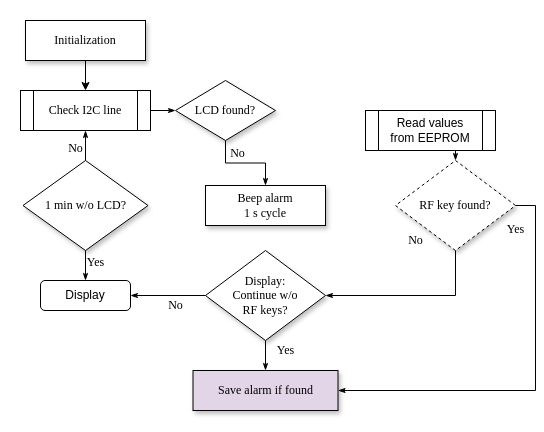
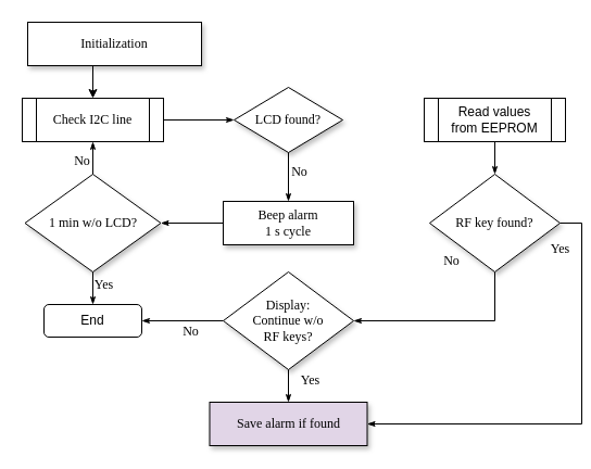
- <mxCell id="2" value="Initialization" style="rounded=0;whiteSpace=wrap;html=1;shadow=1;labelBackgroundColor=none;strokeColor=#000000;strokeWidth=1;fillColor=#ffffff;fontFamily=Verdana;fontSize=12;fontColor=#000000;align=center;" parent="1" vertex="1"><mxGeometry x="25" y="20" width="120" height="40" as="geometry" /></mxCell>
+ <mxCell id="2" value="Initialization" style="rounded=0;whiteSpace=wrap;html=1;shadow=1;labelBackgroundColor=none;strokeColor=#000000;strokeWidth=1;fillColor=#ffffff;fontFamily=Verdana;fontSize=12;fontColor=#000000;align=center;" parent="1" vertex="1"><mxGeometry x="25" y="20" width="160" height="40" as="geometry" /></mxCell>
- <mxCell id="3" value="LCD found?" style="rhombus;whiteSpace=wrap;html=1;rounded=0;shadow=1;labelBackgroundColor=none;strokeColor=#000000;strokeWidth=1;fillColor=#ffffff;fontFamily=Verdana;fontSize=12;fontColor=#000000;align=center;" parent="1" vertex="1"><mxGeometry x="175" y="80" width="100" height="60" as="geometry" /></mxCell>
+ <mxCell id="3" value="LCD found?" style="rhombus;whiteSpace=wrap;html=1;rounded=0;shadow=1;labelBackgroundColor=none;strokeColor=#000000;strokeWidth=1;fillColor=#ffffff;fontFamily=Verdana;fontSize=12;fontColor=#000000;align=center;" parent="1" vertex="1"><mxGeometry x="215" y="80" width="100" height="60" as="geometry" /></mxCell>
- <mxCell id="7" value="&lt;div style=&quot;font-size: 12px;&quot;&gt;&lt;font style=&quot;font-size: 12px;&quot;&gt;Read values&lt;/font&gt;&lt;/div&gt;&lt;div style=&quot;font-size: 12px;&quot;&gt;&lt;font style=&quot;font-size: 12px;&quot;&gt;from EEPROM&lt;br style=&quot;font-size: 12px;&quot;&gt;&lt;/font&gt;&lt;/div&gt;" style="shape=process;whiteSpace=wrap;html=1;backgroundOutline=1;fontSize=12;" parent="1" vertex="1"><mxGeometry x="365" y="110" width="130" height="40" as="geometry" /></mxCell>
+ <mxCell id="7" value="&lt;div style=&quot;font-size: 12px;&quot;&gt;&lt;font style=&quot;font-size: 12px;&quot;&gt;Read values&lt;/font&gt;&lt;/div&gt;&lt;div style=&quot;font-size: 12px;&quot;&gt;&lt;font style=&quot;font-size: 12px;&quot;&gt;from EEPROM&lt;br style=&quot;font-size: 12px;&quot;&gt;&lt;/font&gt;&lt;/div&gt;" style="shape=process;whiteSpace=wrap;html=1;backgroundOutline=1;fontSize=12;" parent="1" vertex="1"><mxGeometry x="390" y="90" width="130" height="40" as="geometry" /></mxCell>
+ <mxCell id="16" value="" style="edgeStyle=orthogonalEdgeStyle;rounded=0;html=1;labelBackgroundColor=none;startSize=5;endArrow=classicThin;endFill=1;endSize=5;jettySize=auto;orthogonalLoop=1;strokeColor=#000000;strokeWidth=1;fontFamily=Verdana;fontSize=12;fontColor=#000000;entryX=1;entryY=0.5;entryDx=0;entryDy=0;exitX=0;exitY=0.5;exitDx=0;exitDy=0;" edge="1" parent="1" source="4" target="10"><mxGeometry x="0.012" y="10" relative="1" as="geometry"><mxPoint as="offset" /><mxPoint x="310.069" y="360.103" as="sourcePoint" /><mxPoint x="310.069" y="384.931" as="targetPoint" /></mxGeometry></mxCell>
- <mxCell id="8" value="RF key found?" style="rhombus;whiteSpace=wrap;html=1;rounded=0;shadow=1;labelBackgroundColor=none;strokeColor=#000000;strokeWidth=1;fillColor=#ffffff;fontFamily=Verdana;fontSize=12;fontColor=#000000;align=center;dashed=1;" parent="1" vertex="1"><mxGeometry x="395" y="160" width="120" height="90" as="geometry" /></mxCell>
+ <mxCell id="8" value="RF key found?" style="rhombus;whiteSpace=wrap;html=1;rounded=0;shadow=1;labelBackgroundColor=none;strokeColor=#000000;strokeWidth=1;fillColor=#ffffff;fontFamily=Verdana;fontSize=12;fontColor=#000000;align=center;" parent="1" vertex="1"><mxGeometry x="395" y="160" width="120" height="90" as="geometry" /></mxCell>
- <mxCell id="13" value="Display" style="rounded=1;whiteSpace=wrap;html=1;fontSize=12;" parent="1" vertex="1"><mxGeometry x="40" y="280" width="90" height="30" as="geometry" /></mxCell>
+ <mxCell id="13" value="End" style="rounded=1;whiteSpace=wrap;html=1;fontSize=12;" parent="1" vertex="1"><mxGeometry x="40" y="280" width="90" height="30" as="geometry" /></mxCell>
